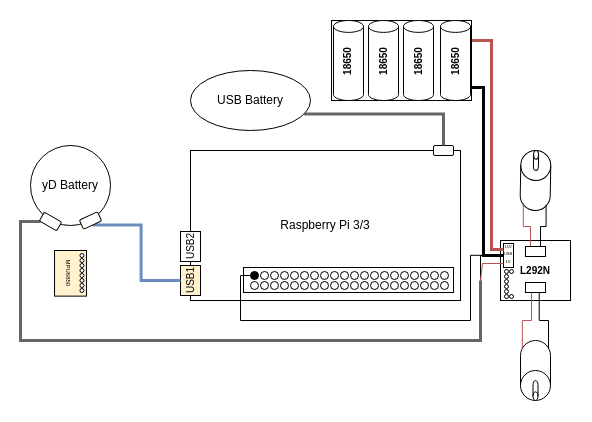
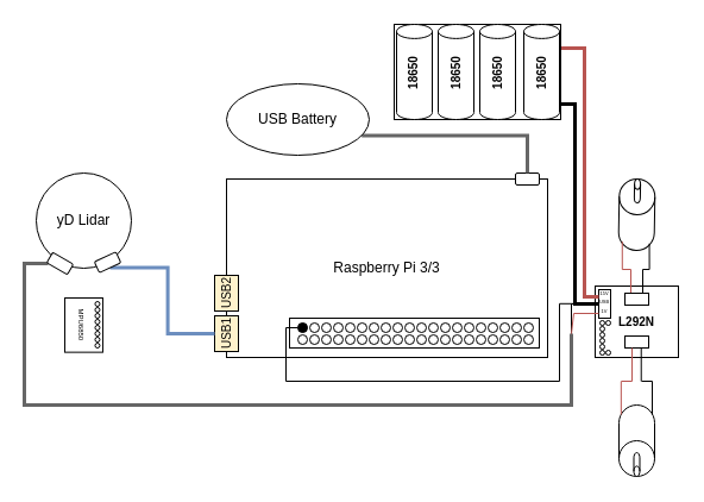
- <mxCell id="12" value="yD Battery" style="ellipse;whiteSpace=wrap;html=1;aspect=fixed;" vertex="1" parent="1"><mxGeometry x="30" y="145" width="80" height="80" as="geometry" /></mxCell>
+ <mxCell id="12" value="yD Lidar" style="ellipse;whiteSpace=wrap;html=1;aspect=fixed;" vertex="1" parent="1"><mxGeometry x="30" y="145" width="80" height="80" as="geometry" /></mxCell>
- <mxCell id="15" value="&lt;font style=&quot;font-size: 10px&quot;&gt;USB2&lt;/font&gt;" style="rounded=0;whiteSpace=wrap;html=1;rotation=-90;" vertex="1" parent="1"><mxGeometry x="175" y="236" width="30" height="20" as="geometry" /></mxCell>
+ <mxCell id="15" value="&lt;font style=&quot;font-size: 10px&quot;&gt;USB2&lt;/font&gt;" style="rounded=0;whiteSpace=wrap;html=1;rotation=-90;fillColor=#fff2cc;" vertex="1" parent="1"><mxGeometry x="175" y="236" width="30" height="20" as="geometry" /></mxCell>
- <mxCell id="80" value="&lt;font style=&quot;font-size: 6px&quot;&gt;MPU6850&lt;/font&gt;" style="rounded=0;whiteSpace=wrap;html=1;rotation=90;fillColor=#fff2cc;" vertex="1" parent="1"><mxGeometry x="47.19" y="256.85" width="45.63" height="31.93" as="geometry" /></mxCell>
+ <mxCell id="80" value="&lt;font style=&quot;font-size: 6px&quot;&gt;MPU6850&lt;/font&gt;" style="rounded=0;whiteSpace=wrap;html=1;rotation=90;" vertex="1" parent="1"><mxGeometry x="47.19" y="256.85" width="45.63" height="31.93" as="geometry" /></mxCell>
